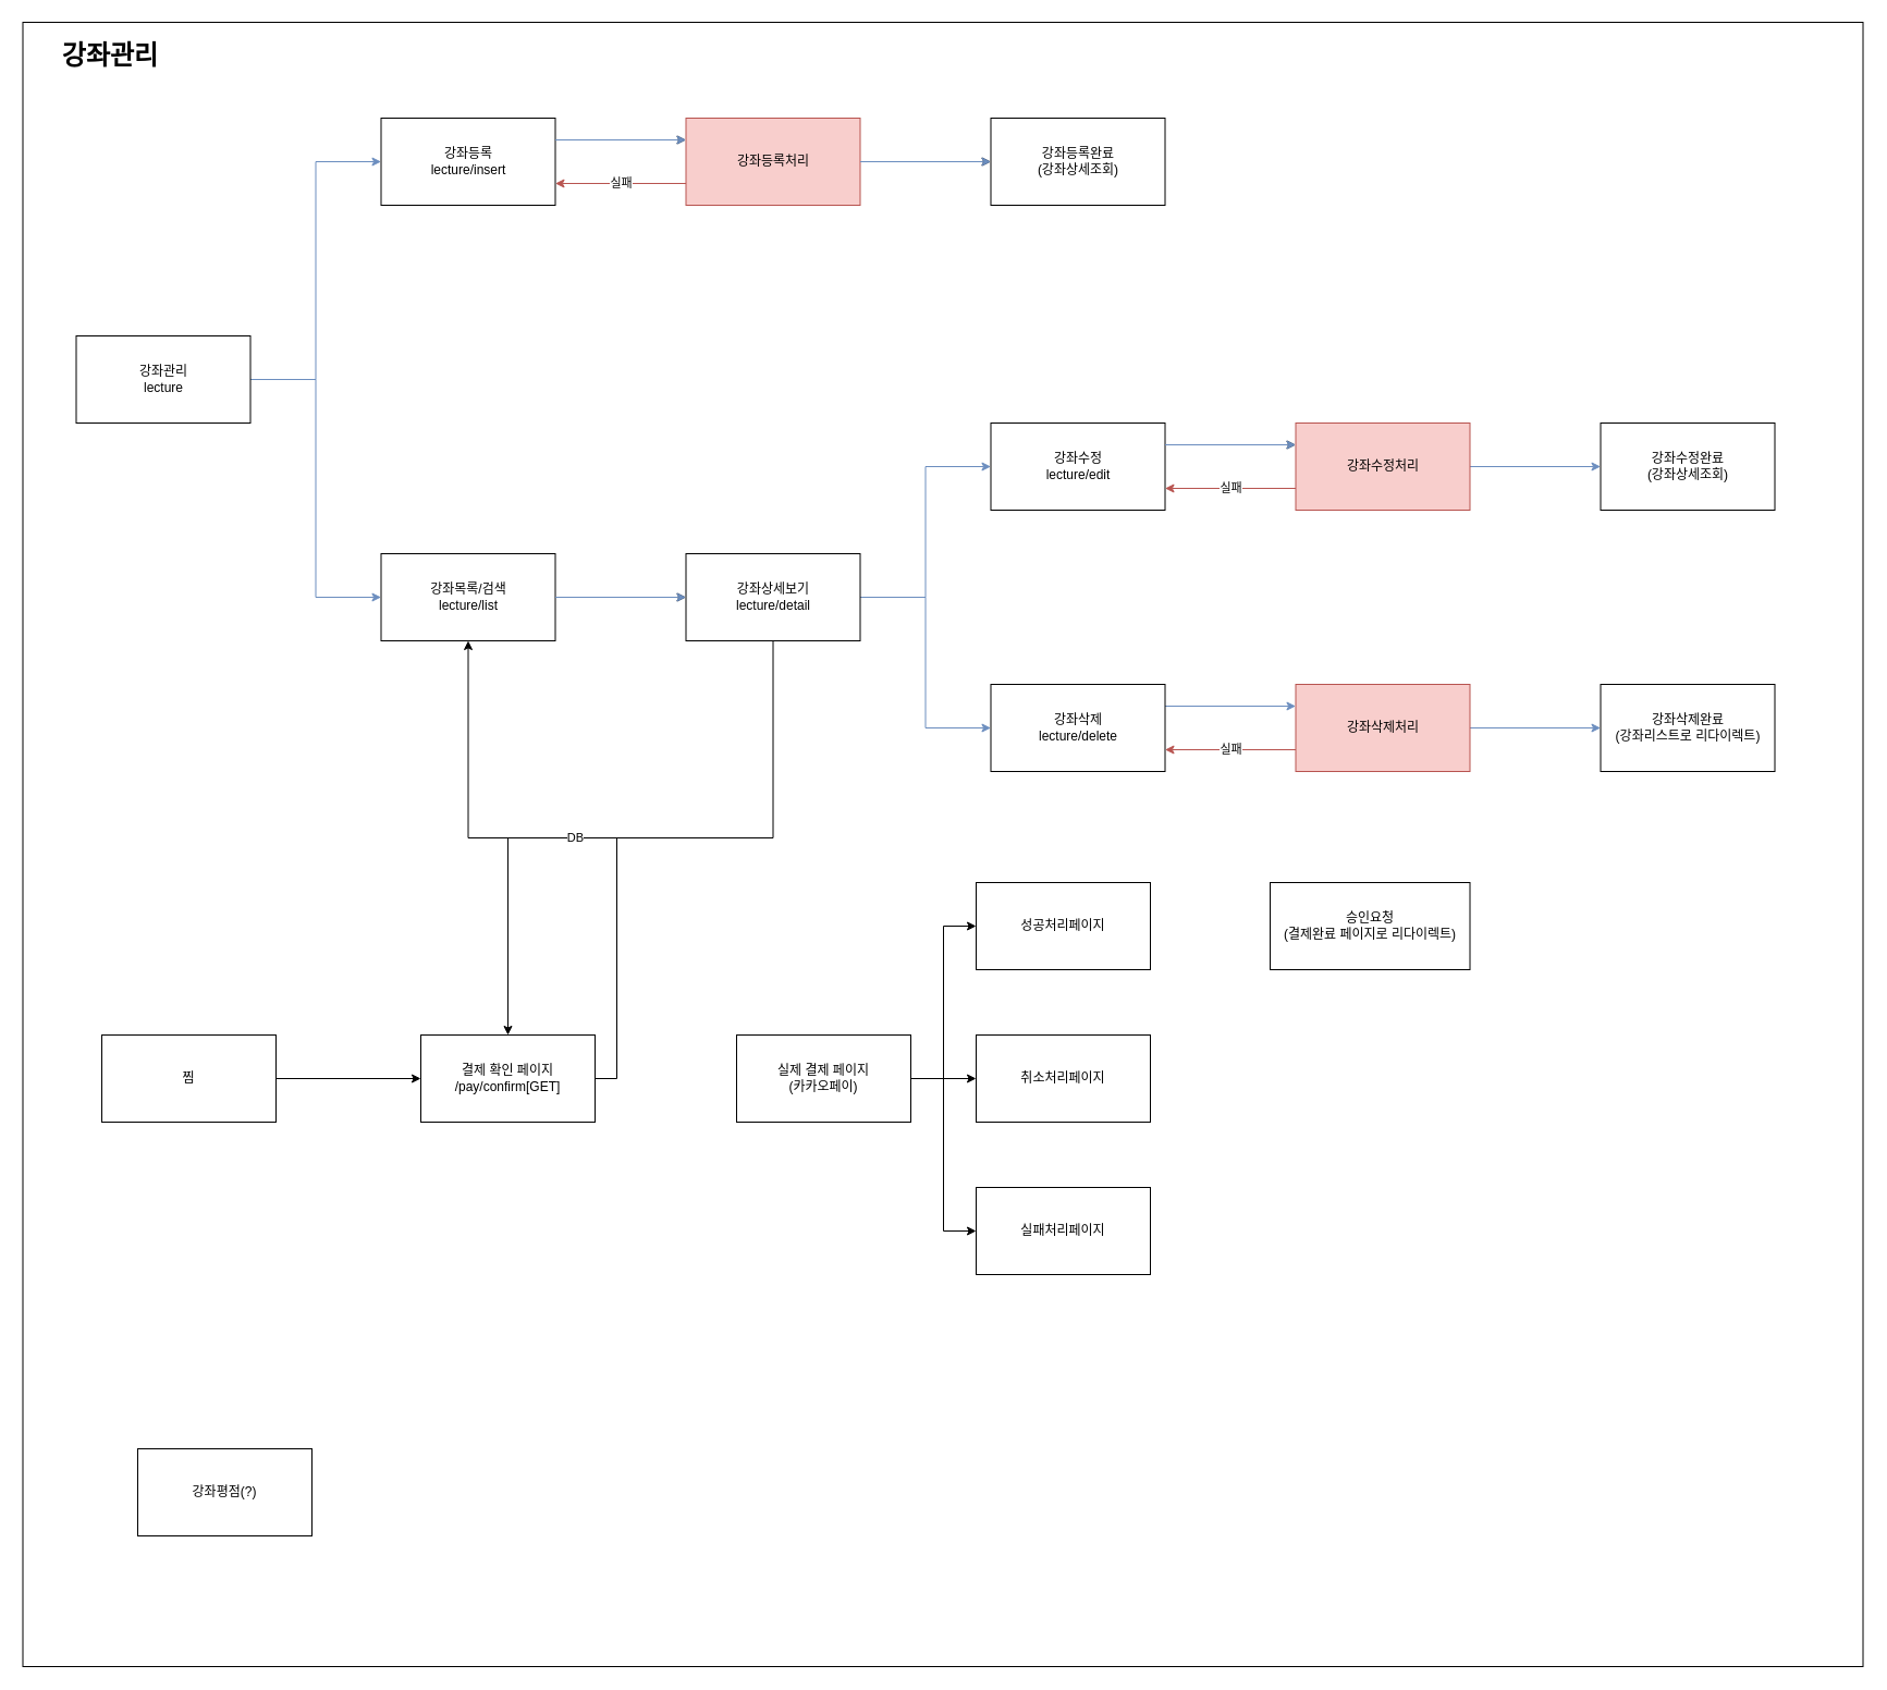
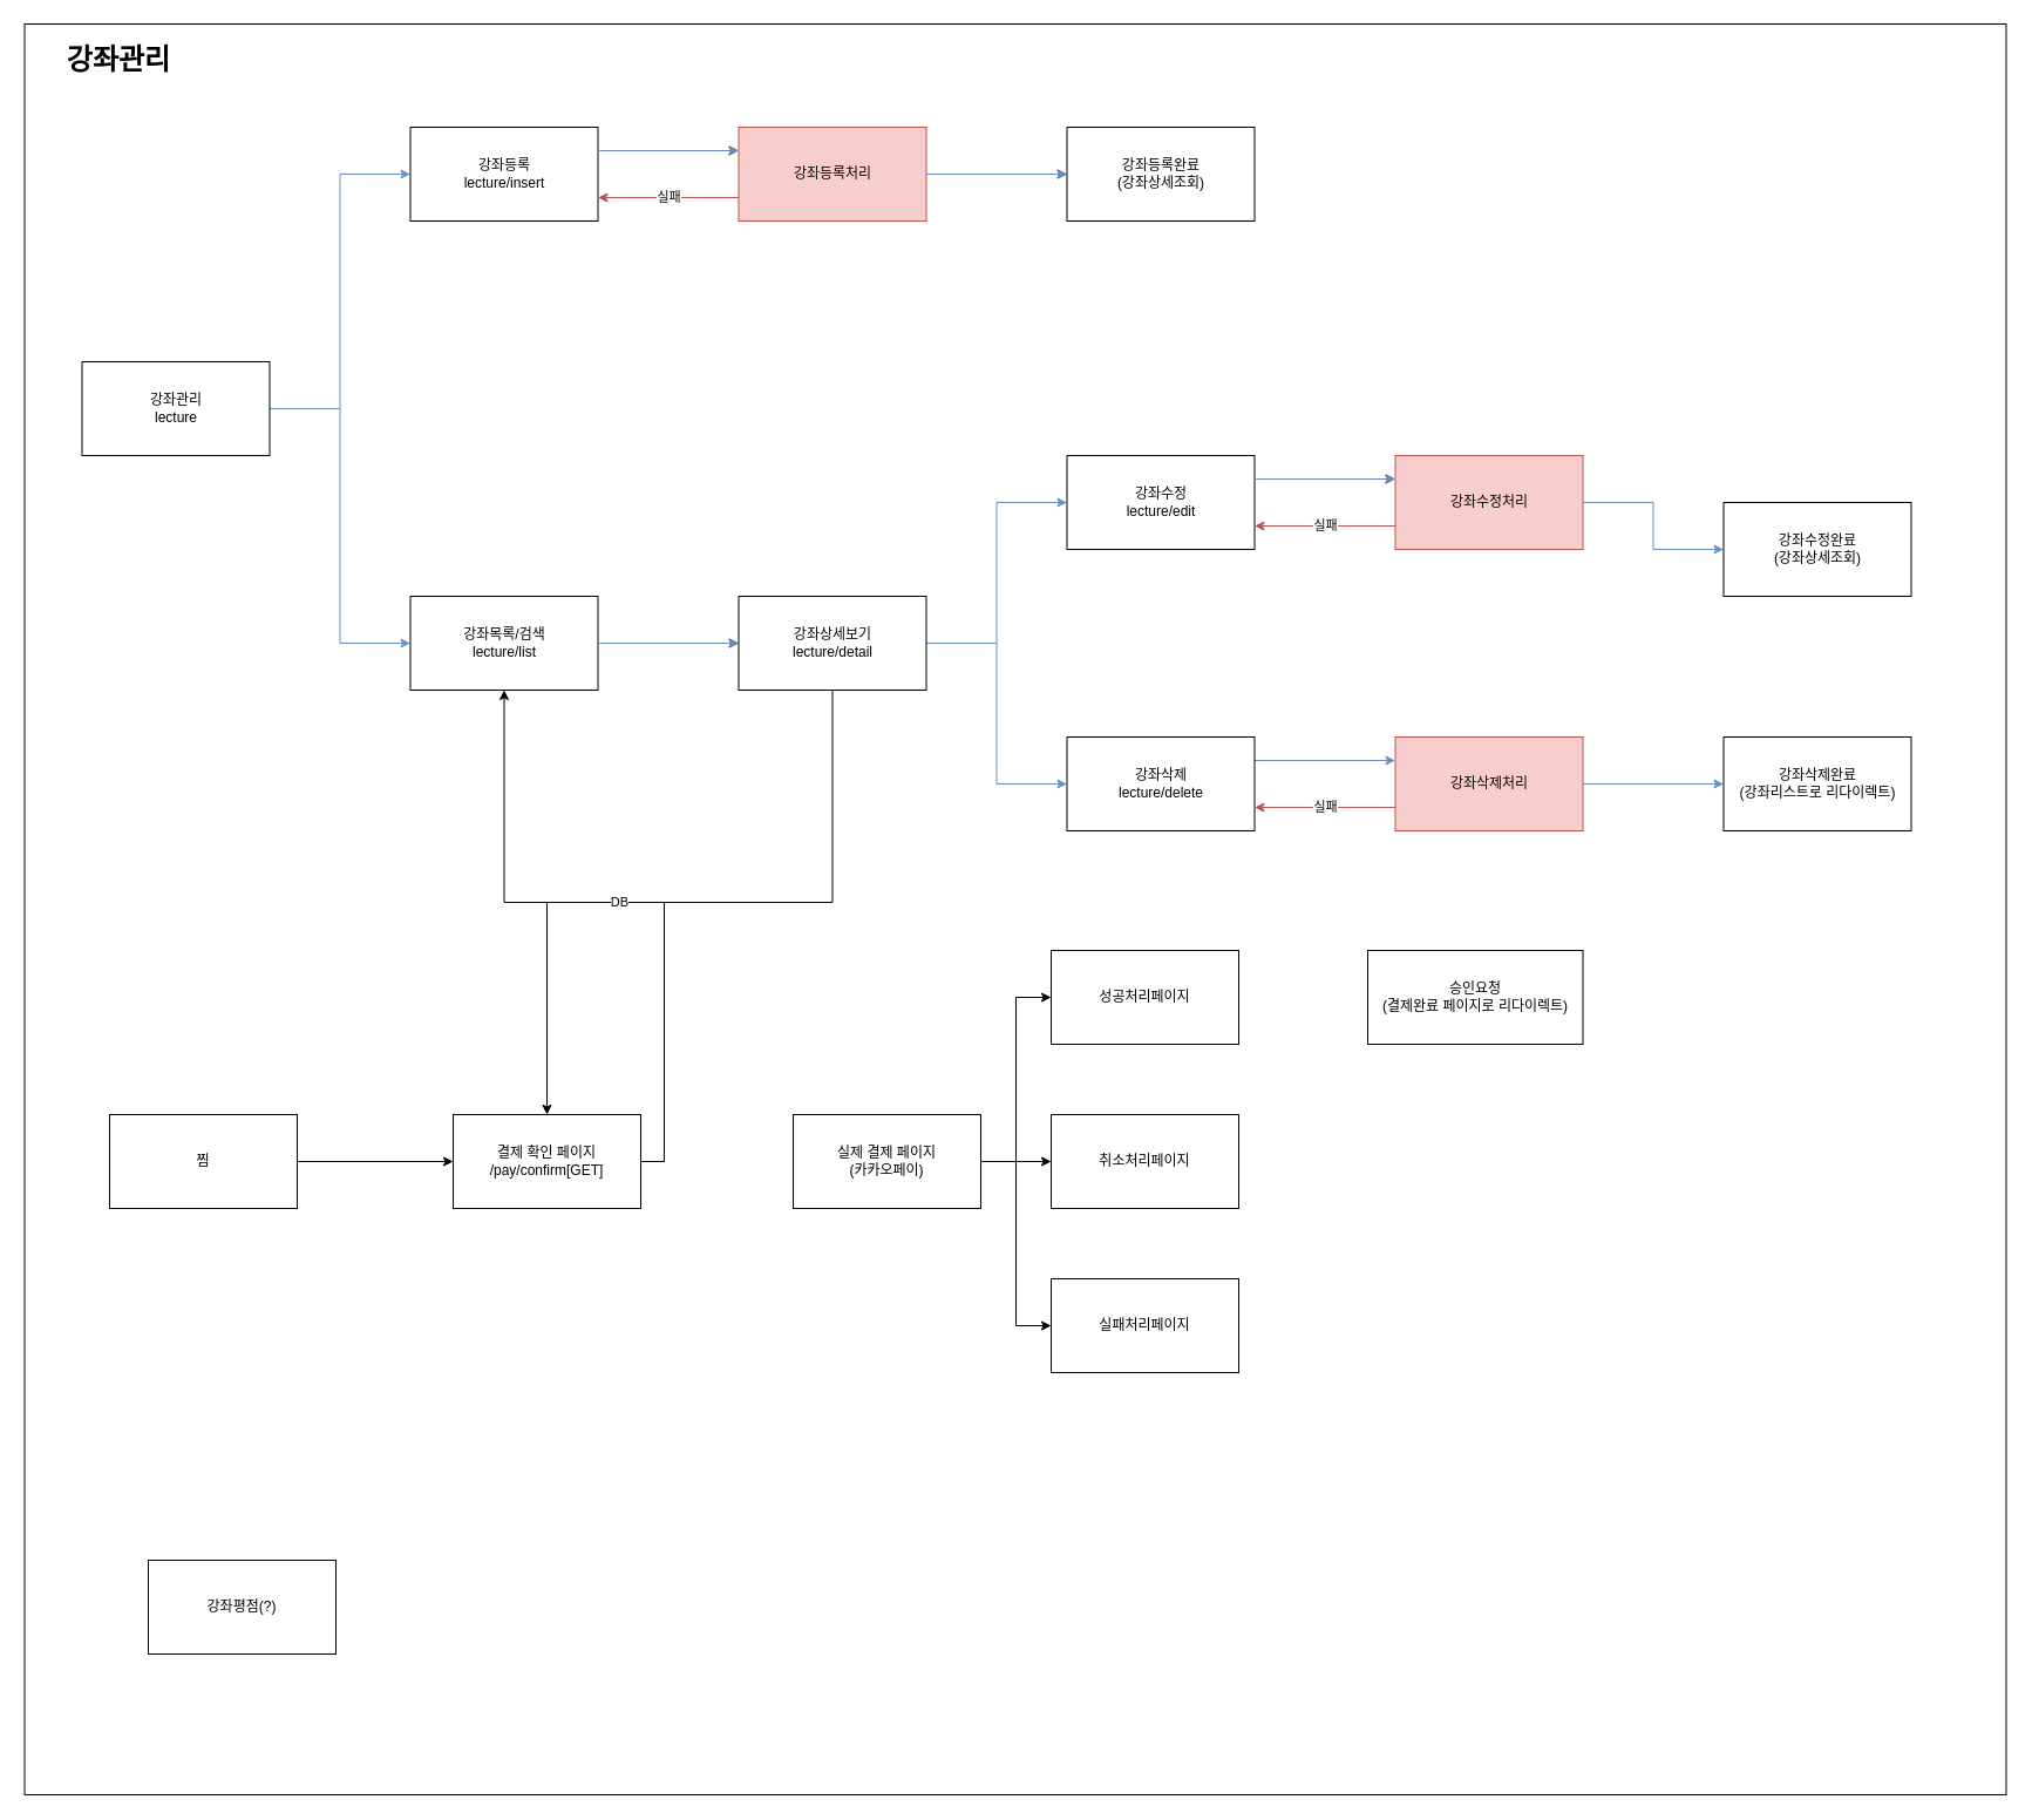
- <mxCell id="26" value="강좌수정완료&lt;br&gt;(강좌상세조회)" style="rounded=0;whiteSpace=wrap;html=1;" parent="1" vertex="1"><mxGeometry x="1469.5" y="388" width="160" height="80" as="geometry" /></mxCell>
+ <mxCell id="26" value="강좌수정완료&lt;br&gt;(강좌상세조회)" style="rounded=0;whiteSpace=wrap;html=1;" parent="1" vertex="1"><mxGeometry x="1469.5" y="428" width="160" height="80" as="geometry" /></mxCell>
